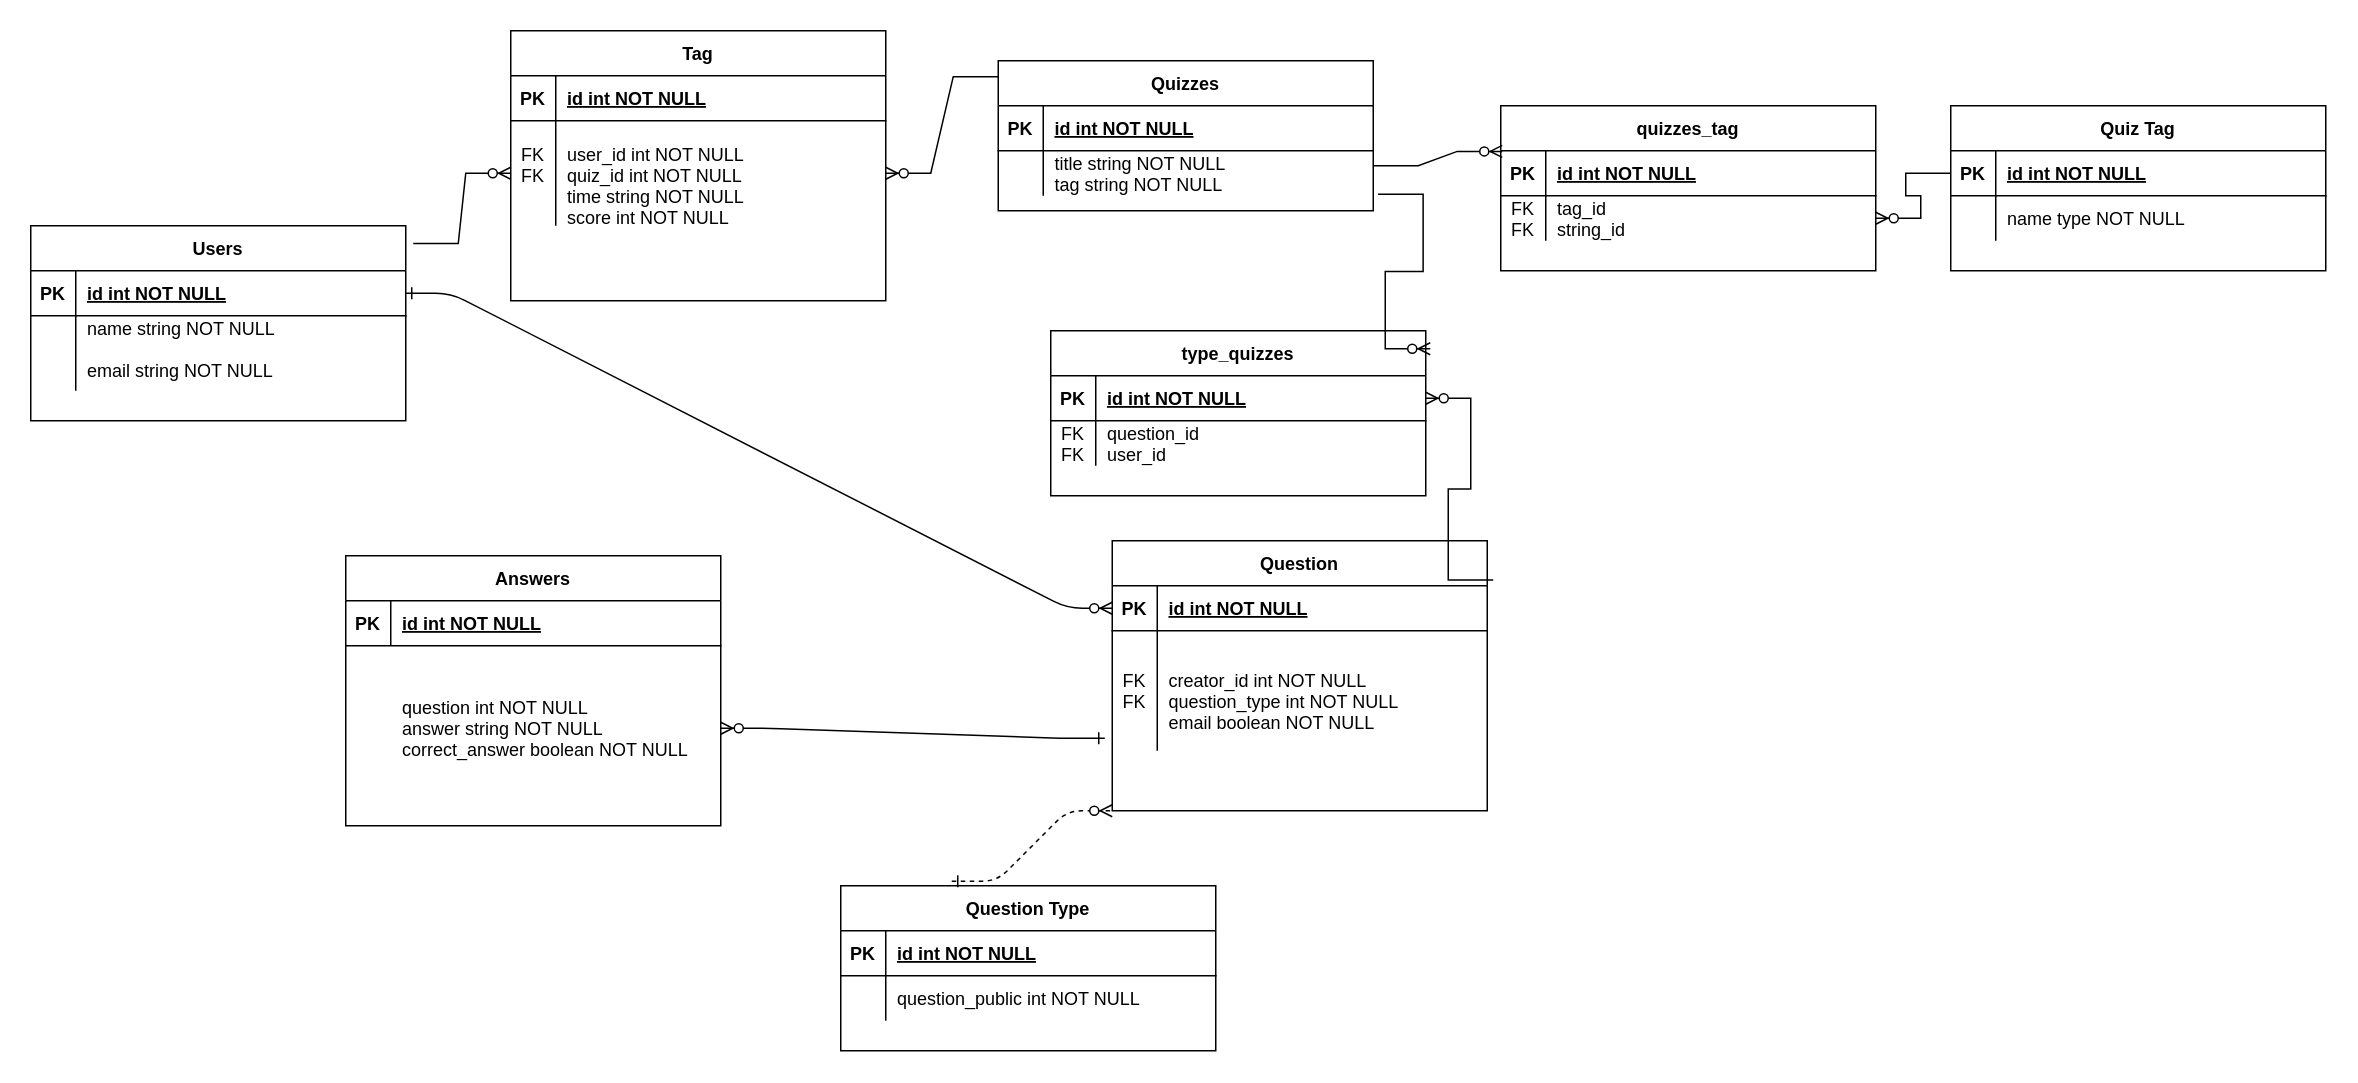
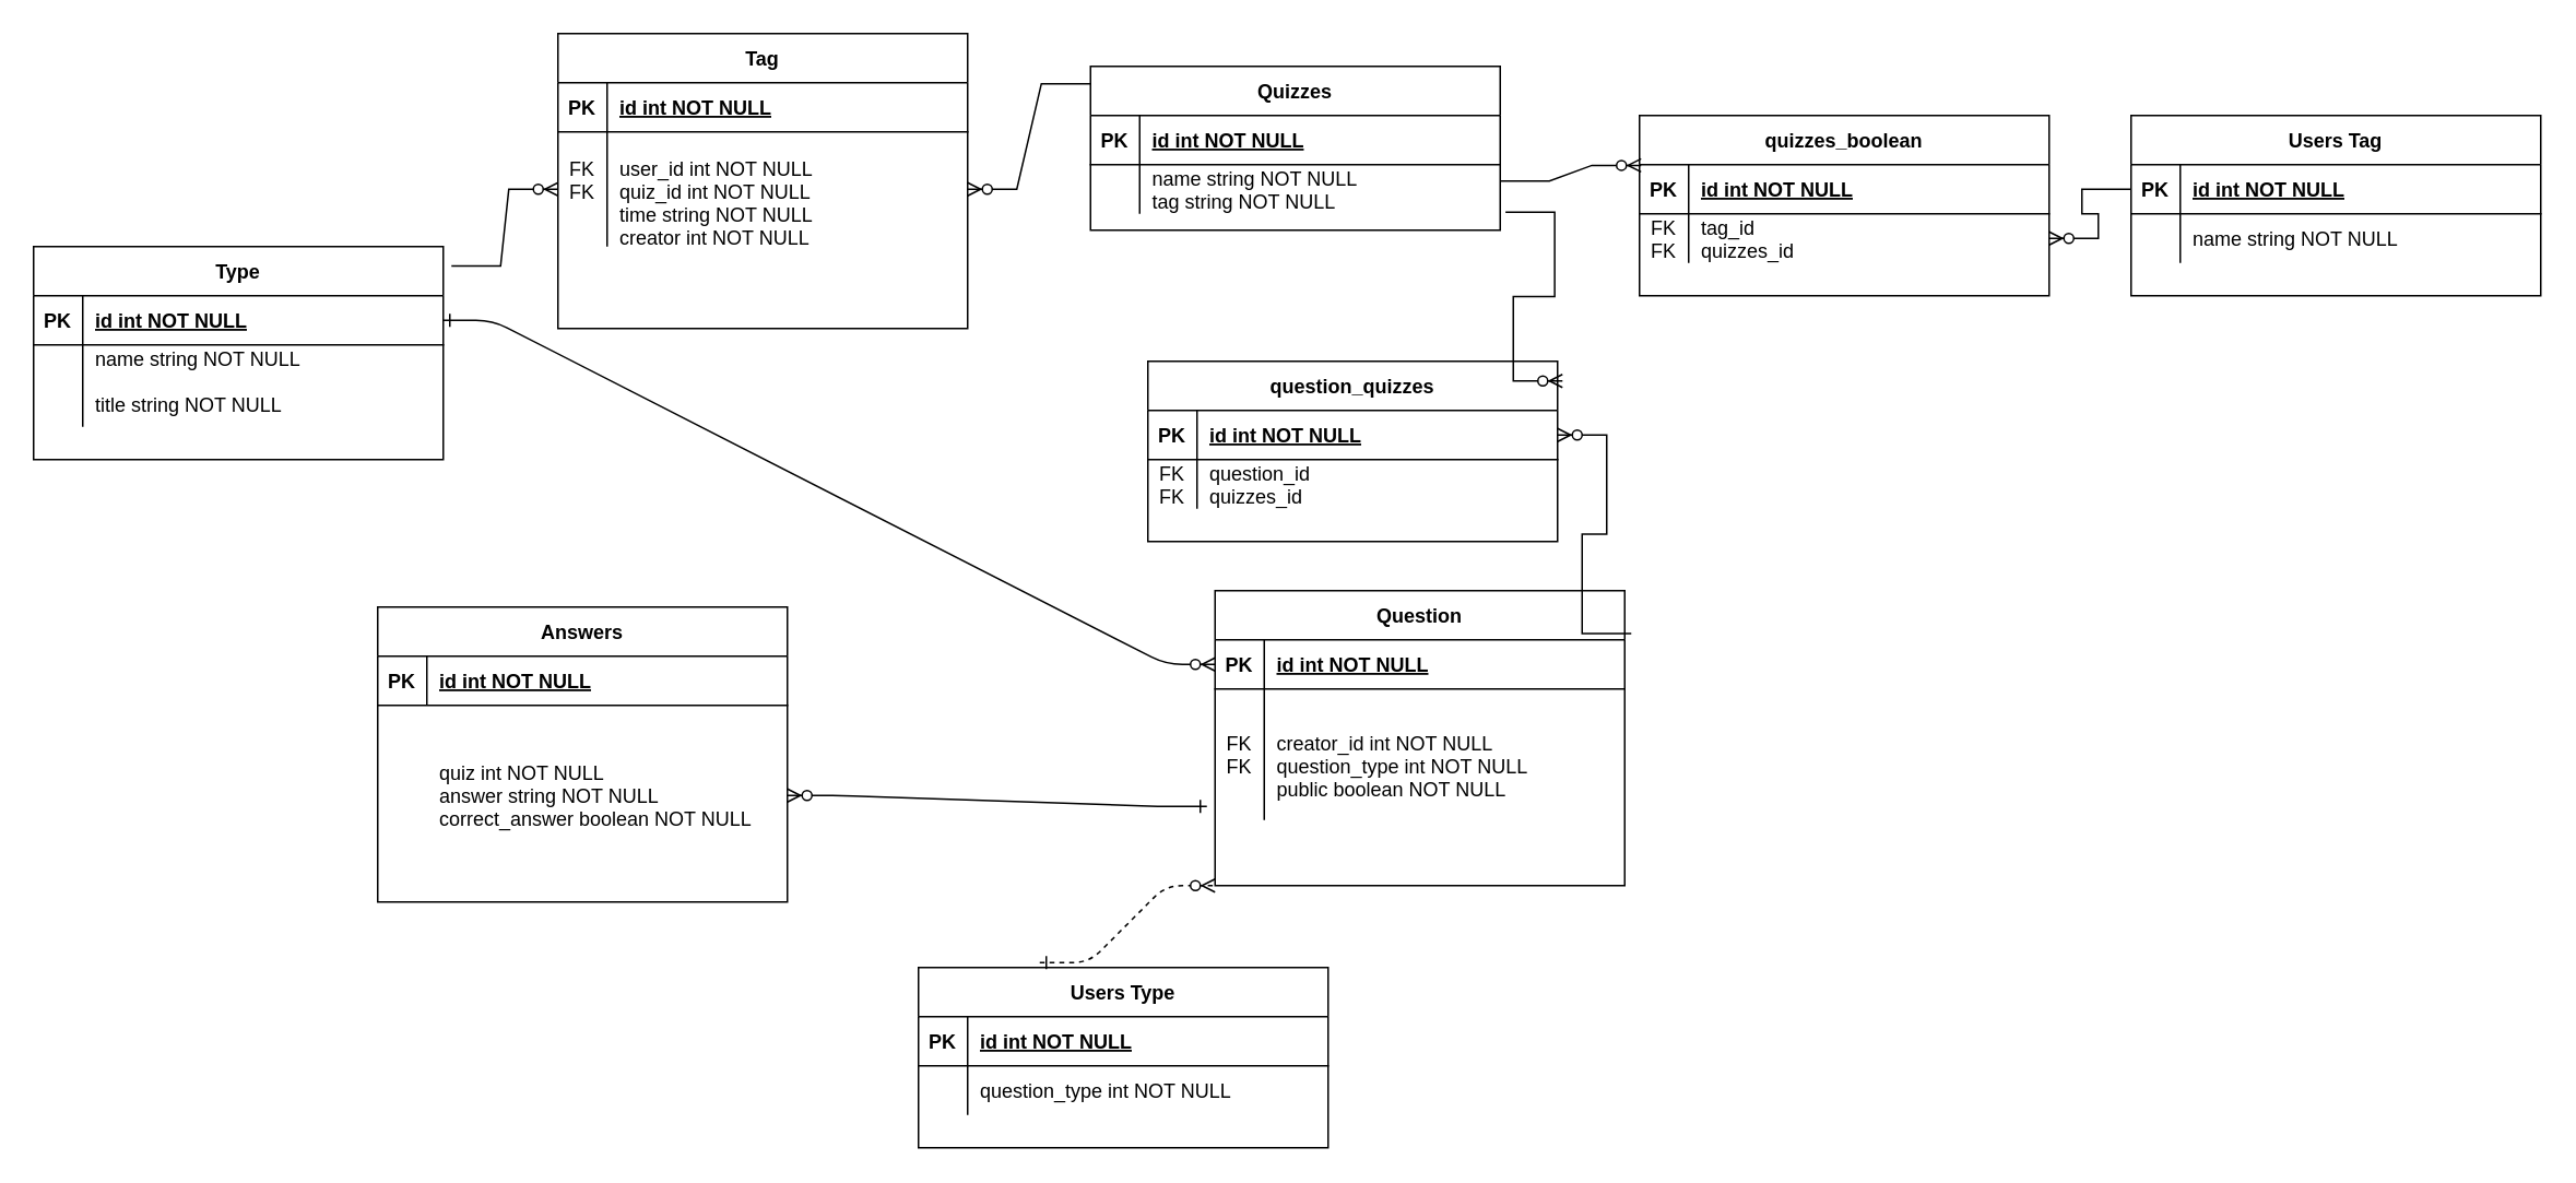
- <mxCell id="64" value="quizzes_tag" style="shape=table;startSize=30;container=1;collapsible=1;childLayout=tableLayout;fixedRows=1;rowLines=0;fontStyle=1;align=center;resizeLast=1;" parent="1" vertex="1"><mxGeometry x="1000" y="70" width="250" height="110" as="geometry" /></mxCell>
+ <mxCell id="64" value="quizzes_boolean" style="shape=table;startSize=30;container=1;collapsible=1;childLayout=tableLayout;fixedRows=1;rowLines=0;fontStyle=1;align=center;resizeLast=1;" parent="1" vertex="1"><mxGeometry x="1000" y="70" width="250" height="110" as="geometry" /></mxCell>
- <mxCell id="57" value="Quiz Tag" style="shape=table;startSize=30;container=1;collapsible=1;childLayout=tableLayout;fixedRows=1;rowLines=0;fontStyle=1;align=center;resizeLast=1;" parent="1" vertex="1"><mxGeometry x="1300" y="70" width="250" height="110" as="geometry" /></mxCell>
+ <mxCell id="57" value="Users Tag" style="shape=table;startSize=30;container=1;collapsible=1;childLayout=tableLayout;fixedRows=1;rowLines=0;fontStyle=1;align=center;resizeLast=1;" parent="1" vertex="1"><mxGeometry x="1300" y="70" width="250" height="110" as="geometry" /></mxCell>
- <mxCell id="54" value="&#10;user_id int NOT NULL&#10;quiz_id int NOT NULL&#10;time string NOT NULL&#10;score int NOT NULL&#10;" style="shape=partialRectangle;overflow=hidden;connectable=0;fillColor=none;top=0;left=0;bottom=0;right=0;align=left;spacingLeft=6;" parent="52" vertex="1"><mxGeometry x="30" width="220" height="70" as="geometry"><mxRectangle width="220" height="70" as="alternateBounds" /></mxGeometry></mxCell>
+ <mxCell id="54" value="&#10;user_id int NOT NULL&#10;quiz_id int NOT NULL&#10;time string NOT NULL&#10;creator int NOT NULL&#10;" style="shape=partialRectangle;overflow=hidden;connectable=0;fillColor=none;top=0;left=0;bottom=0;right=0;align=left;spacingLeft=6;" parent="52" vertex="1"><mxGeometry x="30" width="220" height="70" as="geometry"><mxRectangle width="220" height="70" as="alternateBounds" /></mxGeometry></mxCell>
- <mxCell id="9" value="title string NOT NULL&#10;tag string NOT NULL" style="shape=partialRectangle;overflow=hidden;connectable=0;fillColor=none;top=0;left=0;bottom=0;right=0;align=left;spacingLeft=6;" parent="7" vertex="1"><mxGeometry x="30" width="220" height="30" as="geometry"><mxRectangle width="220" height="30" as="alternateBounds" /></mxGeometry></mxCell>
+ <mxCell id="9" value="name string NOT NULL&#10;tag string NOT NULL" style="shape=partialRectangle;overflow=hidden;connectable=0;fillColor=none;top=0;left=0;bottom=0;right=0;align=left;spacingLeft=6;" parent="7" vertex="1"><mxGeometry x="30" width="220" height="30" as="geometry"><mxRectangle width="220" height="30" as="alternateBounds" /></mxGeometry></mxCell>
- <mxCell id="70" value="tag_id&#10;string_id" style="shape=partialRectangle;overflow=hidden;connectable=0;fillColor=none;top=0;left=0;bottom=0;right=0;align=left;spacingLeft=6;" parent="68" vertex="1"><mxGeometry x="30" width="220" height="30" as="geometry"><mxRectangle width="220" height="30" as="alternateBounds" /></mxGeometry></mxCell>
+ <mxCell id="70" value="tag_id&#10;quizzes_id" style="shape=partialRectangle;overflow=hidden;connectable=0;fillColor=none;top=0;left=0;bottom=0;right=0;align=left;spacingLeft=6;" parent="68" vertex="1"><mxGeometry x="30" width="220" height="30" as="geometry"><mxRectangle width="220" height="30" as="alternateBounds" /></mxGeometry></mxCell>
- <mxCell id="63" value="name type NOT NULL" style="shape=partialRectangle;overflow=hidden;connectable=0;fillColor=none;top=0;left=0;bottom=0;right=0;align=left;spacingLeft=6;" parent="61" vertex="1"><mxGeometry x="30" width="220" height="30" as="geometry"><mxRectangle width="220" height="30" as="alternateBounds" /></mxGeometry></mxCell>
+ <mxCell id="63" value="name string NOT NULL" style="shape=partialRectangle;overflow=hidden;connectable=0;fillColor=none;top=0;left=0;bottom=0;right=0;align=left;spacingLeft=6;" parent="61" vertex="1"><mxGeometry x="30" width="220" height="30" as="geometry"><mxRectangle width="220" height="30" as="alternateBounds" /></mxGeometry></mxCell>
- <mxCell id="10" value="Users" style="shape=table;startSize=30;container=1;collapsible=1;childLayout=tableLayout;fixedRows=1;rowLines=0;fontStyle=1;align=center;resizeLast=1;" parent="1" vertex="1"><mxGeometry x="20" y="150" width="250" height="130" as="geometry" /></mxCell>
+ <mxCell id="10" value="Type" style="shape=table;startSize=30;container=1;collapsible=1;childLayout=tableLayout;fixedRows=1;rowLines=0;fontStyle=1;align=center;resizeLast=1;" parent="1" vertex="1"><mxGeometry x="20" y="150" width="250" height="130" as="geometry" /></mxCell>
- <mxCell id="16" value="name string NOT NULL&#10;&#10;email string NOT NULL&#10;" style="shape=partialRectangle;overflow=hidden;connectable=0;fillColor=none;top=0;left=0;bottom=0;right=0;align=left;spacingLeft=6;" parent="14" vertex="1"><mxGeometry x="30" width="220" height="50" as="geometry"><mxRectangle width="220" height="50" as="alternateBounds" /></mxGeometry></mxCell>
+ <mxCell id="16" value="name string NOT NULL&#10;&#10;title string NOT NULL&#10;" style="shape=partialRectangle;overflow=hidden;connectable=0;fillColor=none;top=0;left=0;bottom=0;right=0;align=left;spacingLeft=6;" parent="14" vertex="1"><mxGeometry x="30" width="220" height="50" as="geometry"><mxRectangle width="220" height="50" as="alternateBounds" /></mxGeometry></mxCell>
- <mxCell id="39" value="type_quizzes" style="shape=table;startSize=30;container=1;collapsible=1;childLayout=tableLayout;fixedRows=1;rowLines=0;fontStyle=1;align=center;resizeLast=1;" parent="1" vertex="1"><mxGeometry x="700" y="220" width="250" height="110" as="geometry" /></mxCell>
+ <mxCell id="39" value="question_quizzes" style="shape=table;startSize=30;container=1;collapsible=1;childLayout=tableLayout;fixedRows=1;rowLines=0;fontStyle=1;align=center;resizeLast=1;" parent="1" vertex="1"><mxGeometry x="700" y="220" width="250" height="110" as="geometry" /></mxCell>
- <mxCell id="45" value="question_id&#10;user_id" style="shape=partialRectangle;overflow=hidden;connectable=0;fillColor=none;top=0;left=0;bottom=0;right=0;align=left;spacingLeft=6;" parent="43" vertex="1"><mxGeometry x="30" width="220" height="30" as="geometry"><mxRectangle width="220" height="30" as="alternateBounds" /></mxGeometry></mxCell>
+ <mxCell id="45" value="question_id&#10;quizzes_id" style="shape=partialRectangle;overflow=hidden;connectable=0;fillColor=none;top=0;left=0;bottom=0;right=0;align=left;spacingLeft=6;" parent="43" vertex="1"><mxGeometry x="30" width="220" height="30" as="geometry"><mxRectangle width="220" height="30" as="alternateBounds" /></mxGeometry></mxCell>
- <mxCell id="36" value="&#10;creator_id int NOT NULL&#10;question_type int NOT NULL&#10;email boolean NOT NULL" style="shape=partialRectangle;overflow=hidden;connectable=0;fillColor=none;top=0;left=0;bottom=0;right=0;align=left;spacingLeft=6;" parent="34" vertex="1"><mxGeometry x="30" width="220" height="80" as="geometry"><mxRectangle width="220" height="80" as="alternateBounds" /></mxGeometry></mxCell>
+ <mxCell id="36" value="&#10;creator_id int NOT NULL&#10;question_type int NOT NULL&#10;public boolean NOT NULL" style="shape=partialRectangle;overflow=hidden;connectable=0;fillColor=none;top=0;left=0;bottom=0;right=0;align=left;spacingLeft=6;" parent="34" vertex="1"><mxGeometry x="30" width="220" height="80" as="geometry"><mxRectangle width="220" height="80" as="alternateBounds" /></mxGeometry></mxCell>
- <mxCell id="22" value="question int NOT NULL&#10;answer string NOT NULL&#10;correct_answer boolean NOT NULL" style="shape=partialRectangle;overflow=hidden;connectable=0;fillColor=none;top=0;left=0;bottom=0;right=0;align=left;spacingLeft=6;" parent="21" vertex="1"><mxGeometry x="30" width="220" height="110" as="geometry"><mxRectangle width="220" height="110" as="alternateBounds" /></mxGeometry></mxCell>
+ <mxCell id="22" value="quiz int NOT NULL&#10;answer string NOT NULL&#10;correct_answer boolean NOT NULL" style="shape=partialRectangle;overflow=hidden;connectable=0;fillColor=none;top=0;left=0;bottom=0;right=0;align=left;spacingLeft=6;" parent="21" vertex="1"><mxGeometry x="30" width="220" height="110" as="geometry"><mxRectangle width="220" height="110" as="alternateBounds" /></mxGeometry></mxCell>
- <mxCell id="23" value="Question Type" style="shape=table;startSize=30;container=1;collapsible=1;childLayout=tableLayout;fixedRows=1;rowLines=0;fontStyle=1;align=center;resizeLast=1;" parent="1" vertex="1"><mxGeometry x="560" y="590" width="250" height="110" as="geometry" /></mxCell>
+ <mxCell id="23" value="Users Type" style="shape=table;startSize=30;container=1;collapsible=1;childLayout=tableLayout;fixedRows=1;rowLines=0;fontStyle=1;align=center;resizeLast=1;" parent="1" vertex="1"><mxGeometry x="560" y="590" width="250" height="110" as="geometry" /></mxCell>
- <mxCell id="29" value="question_public int NOT NULL" style="shape=partialRectangle;overflow=hidden;connectable=0;fillColor=none;top=0;left=0;bottom=0;right=0;align=left;spacingLeft=6;" parent="27" vertex="1"><mxGeometry x="30" width="220" height="30" as="geometry"><mxRectangle width="220" height="30" as="alternateBounds" /></mxGeometry></mxCell>
+ <mxCell id="29" value="question_type int NOT NULL" style="shape=partialRectangle;overflow=hidden;connectable=0;fillColor=none;top=0;left=0;bottom=0;right=0;align=left;spacingLeft=6;" parent="27" vertex="1"><mxGeometry x="30" width="220" height="30" as="geometry"><mxRectangle width="220" height="30" as="alternateBounds" /></mxGeometry></mxCell>
